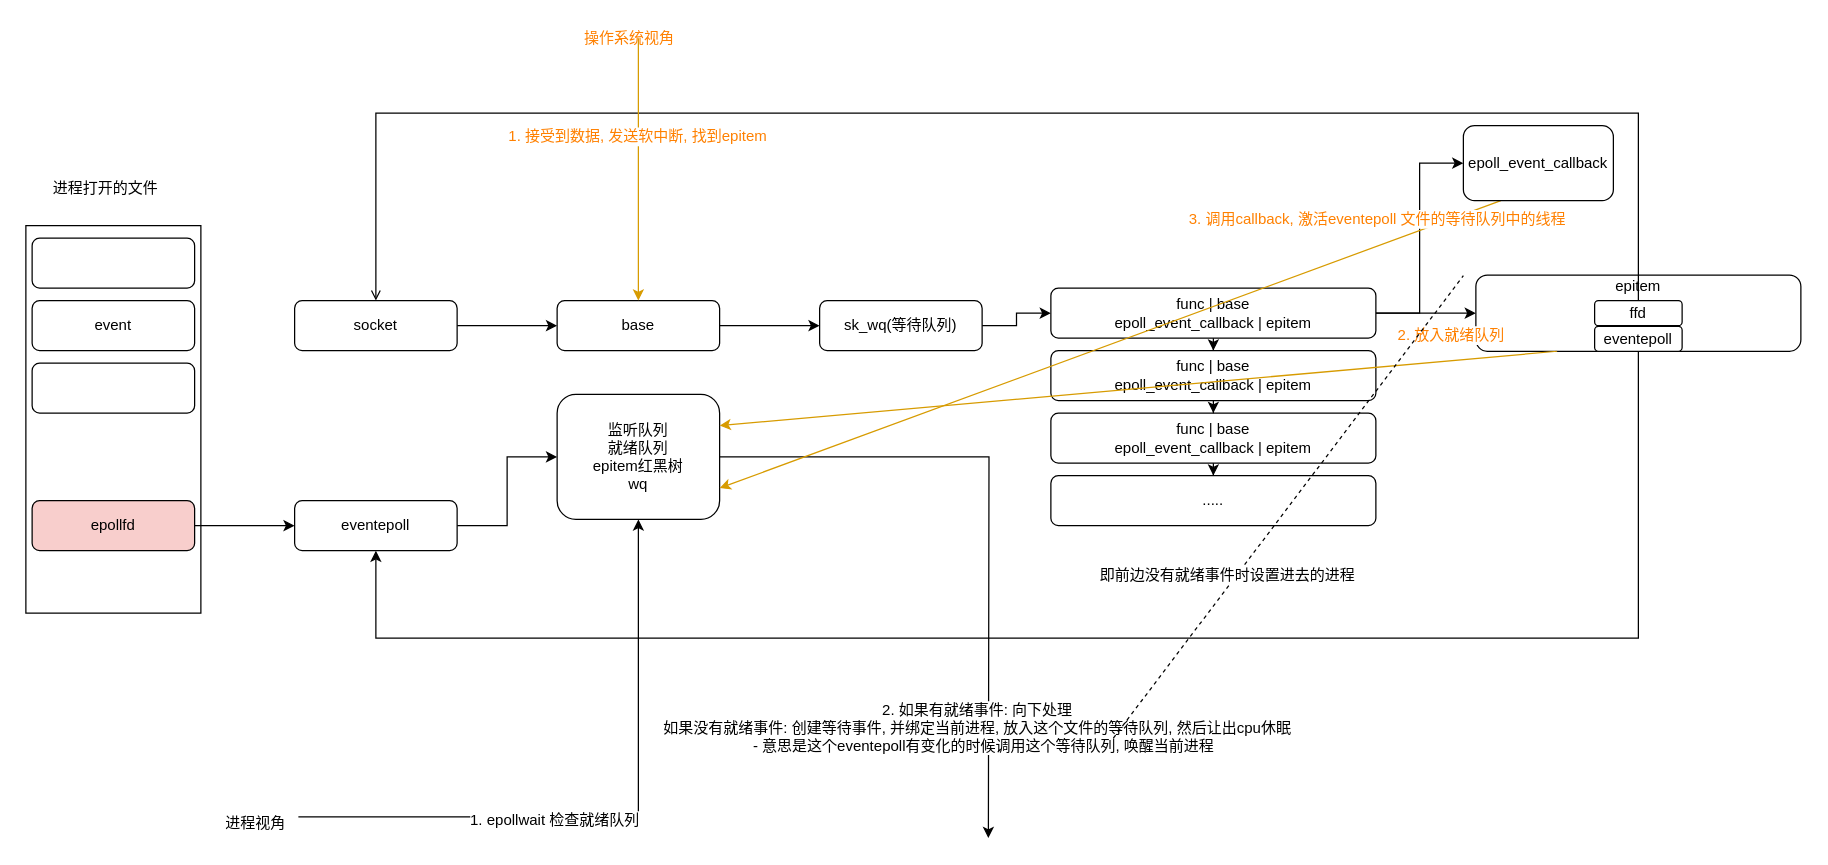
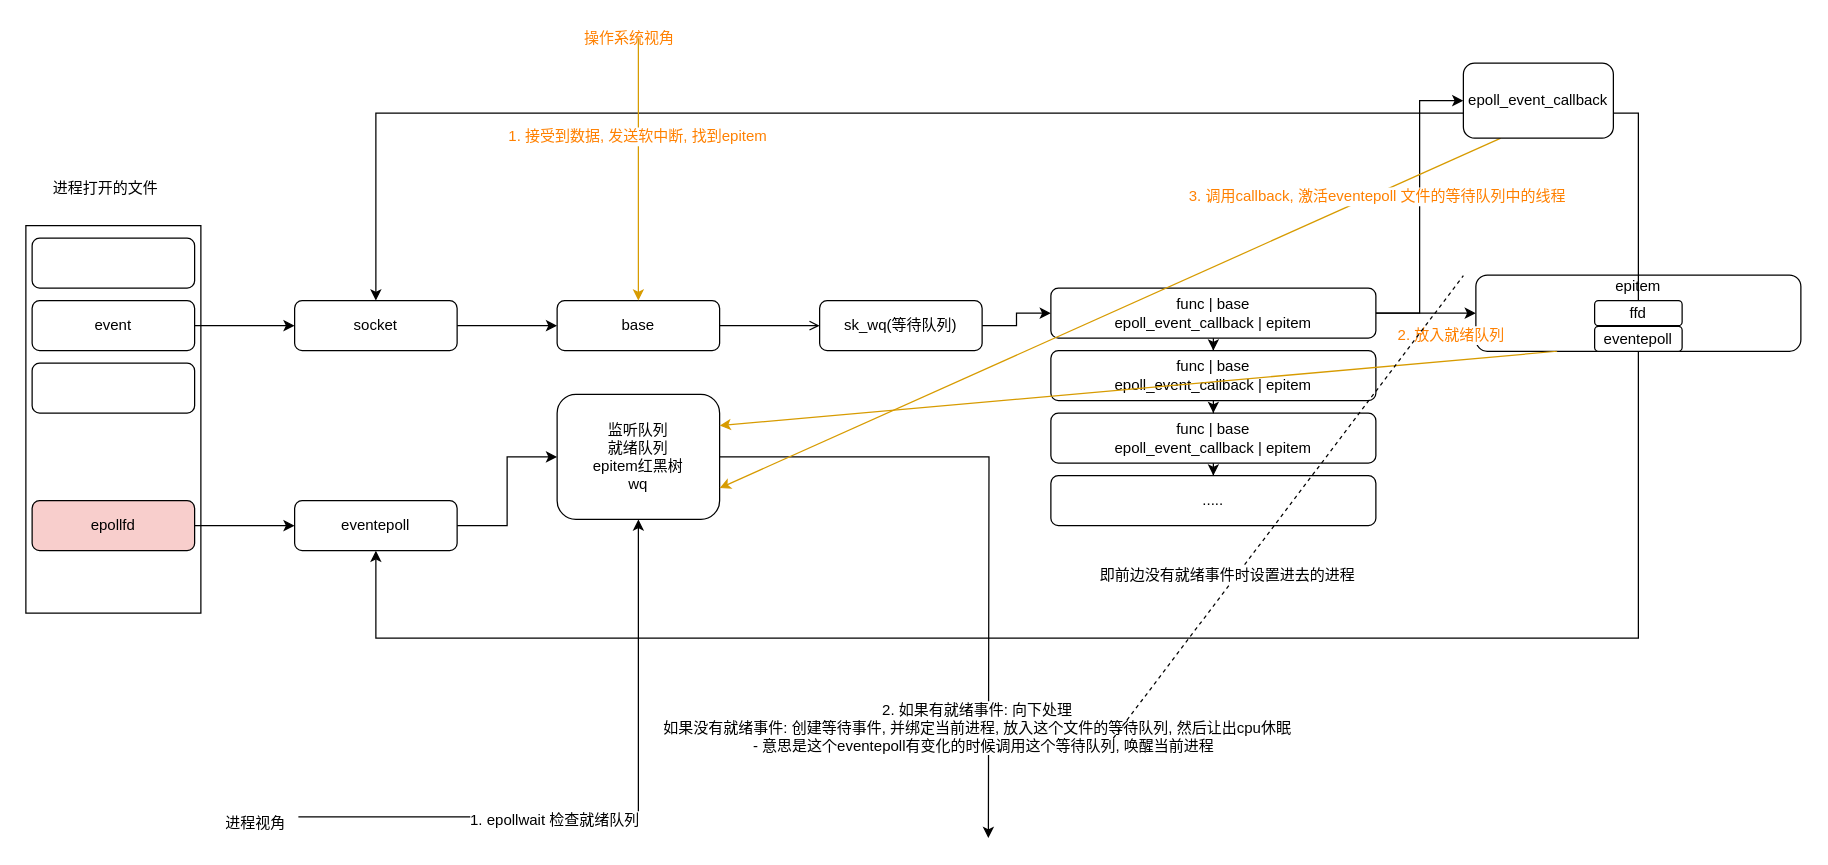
- <mxCell id="47" value="&lt;span style=&quot;white-space: normal&quot;&gt;epoll_event_callback&lt;/span&gt;" style="rounded=1;whiteSpace=wrap;html=1;" parent="1" vertex="1"><mxGeometry x="1170" y="100" width="120" height="60" as="geometry" /></mxCell>
+ <mxCell id="47" value="&lt;span style=&quot;white-space: normal&quot;&gt;epoll_event_callback&lt;/span&gt;" style="rounded=1;whiteSpace=wrap;html=1;" parent="1" vertex="1"><mxGeometry x="1170" y="50" width="120" height="60" as="geometry" /></mxCell>
- <mxCell id="31" value="" style="edgeStyle=orthogonalEdgeStyle;rounded=0;orthogonalLoop=1;jettySize=auto;html=1;entryX=0.5;entryY=0;entryDx=0;entryDy=0;endArrow=open;" parent="1" source="32" target="7" edge="1"><mxGeometry relative="1" as="geometry"><mxPoint x="1170" y="155" as="targetPoint" /><Array as="points"><mxPoint x="1310" y="90" /><mxPoint x="300" y="90" /></Array></mxGeometry></mxCell>
+ <mxCell id="31" value="" style="edgeStyle=orthogonalEdgeStyle;rounded=0;orthogonalLoop=1;jettySize=auto;html=1;entryX=0.5;entryY=0;entryDx=0;entryDy=0;" parent="1" source="32" target="7" edge="1"><mxGeometry relative="1" as="geometry"><mxPoint x="1170" y="155" as="targetPoint" /><Array as="points"><mxPoint x="1310" y="90" /><mxPoint x="300" y="90" /></Array></mxGeometry></mxCell>
+ <mxCell id="4" value="" style="edgeStyle=orthogonalEdgeStyle;rounded=0;orthogonalLoop=1;jettySize=auto;html=1;" parent="1" source="5" target="7" edge="1"><mxGeometry relative="1" as="geometry" /></mxCell>
- <mxCell id="8" value="" style="edgeStyle=orthogonalEdgeStyle;rounded=0;orthogonalLoop=1;jettySize=auto;html=1;" parent="1" source="9" target="11" edge="1"><mxGeometry relative="1" as="geometry" /></mxCell>
+ <mxCell id="8" value="" style="edgeStyle=orthogonalEdgeStyle;rounded=0;orthogonalLoop=1;jettySize=auto;html=1;endArrow=open;" parent="1" source="9" target="11" edge="1"><mxGeometry relative="1" as="geometry" /></mxCell>
